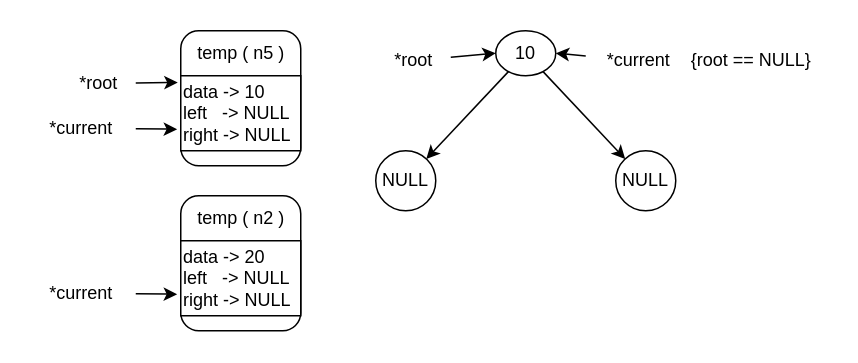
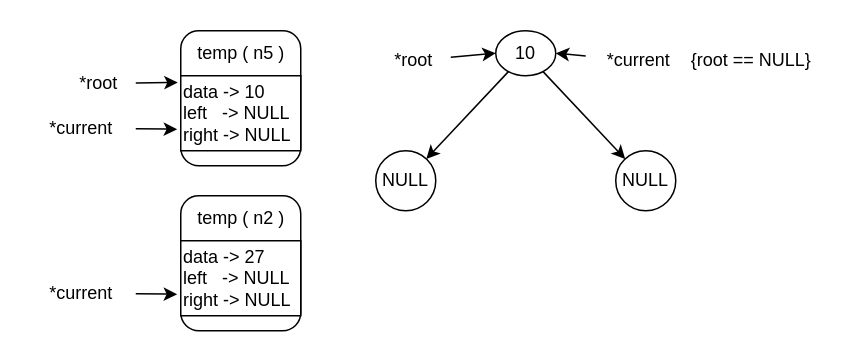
- <mxCell id="22" value="data -&amp;gt; 20&lt;br&gt;left&amp;nbsp; &amp;nbsp;-&amp;gt; NULL&amp;nbsp;&lt;br&gt;right -&amp;gt; NULL" style="rounded=0;whiteSpace=wrap;html=1;align=left;" vertex="1" parent="19"><mxGeometry y="30" width="80" height="50" as="geometry" /></mxCell>
+ <mxCell id="22" value="data -&amp;gt; 27&lt;br&gt;left&amp;nbsp; &amp;nbsp;-&amp;gt; NULL&amp;nbsp;&lt;br&gt;right -&amp;gt; NULL" style="rounded=0;whiteSpace=wrap;html=1;align=left;" vertex="1" parent="19"><mxGeometry y="30" width="80" height="50" as="geometry" /></mxCell>
